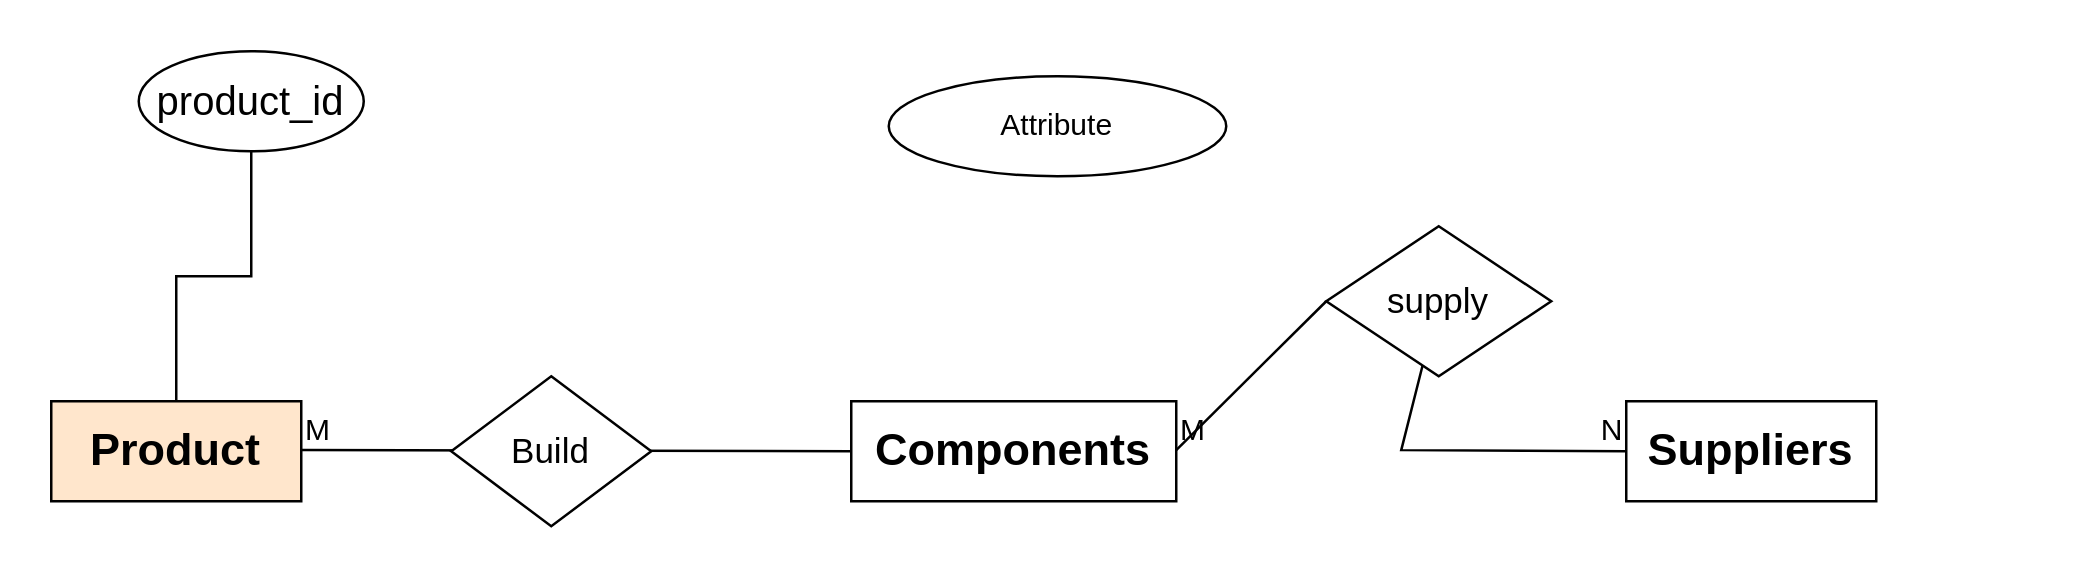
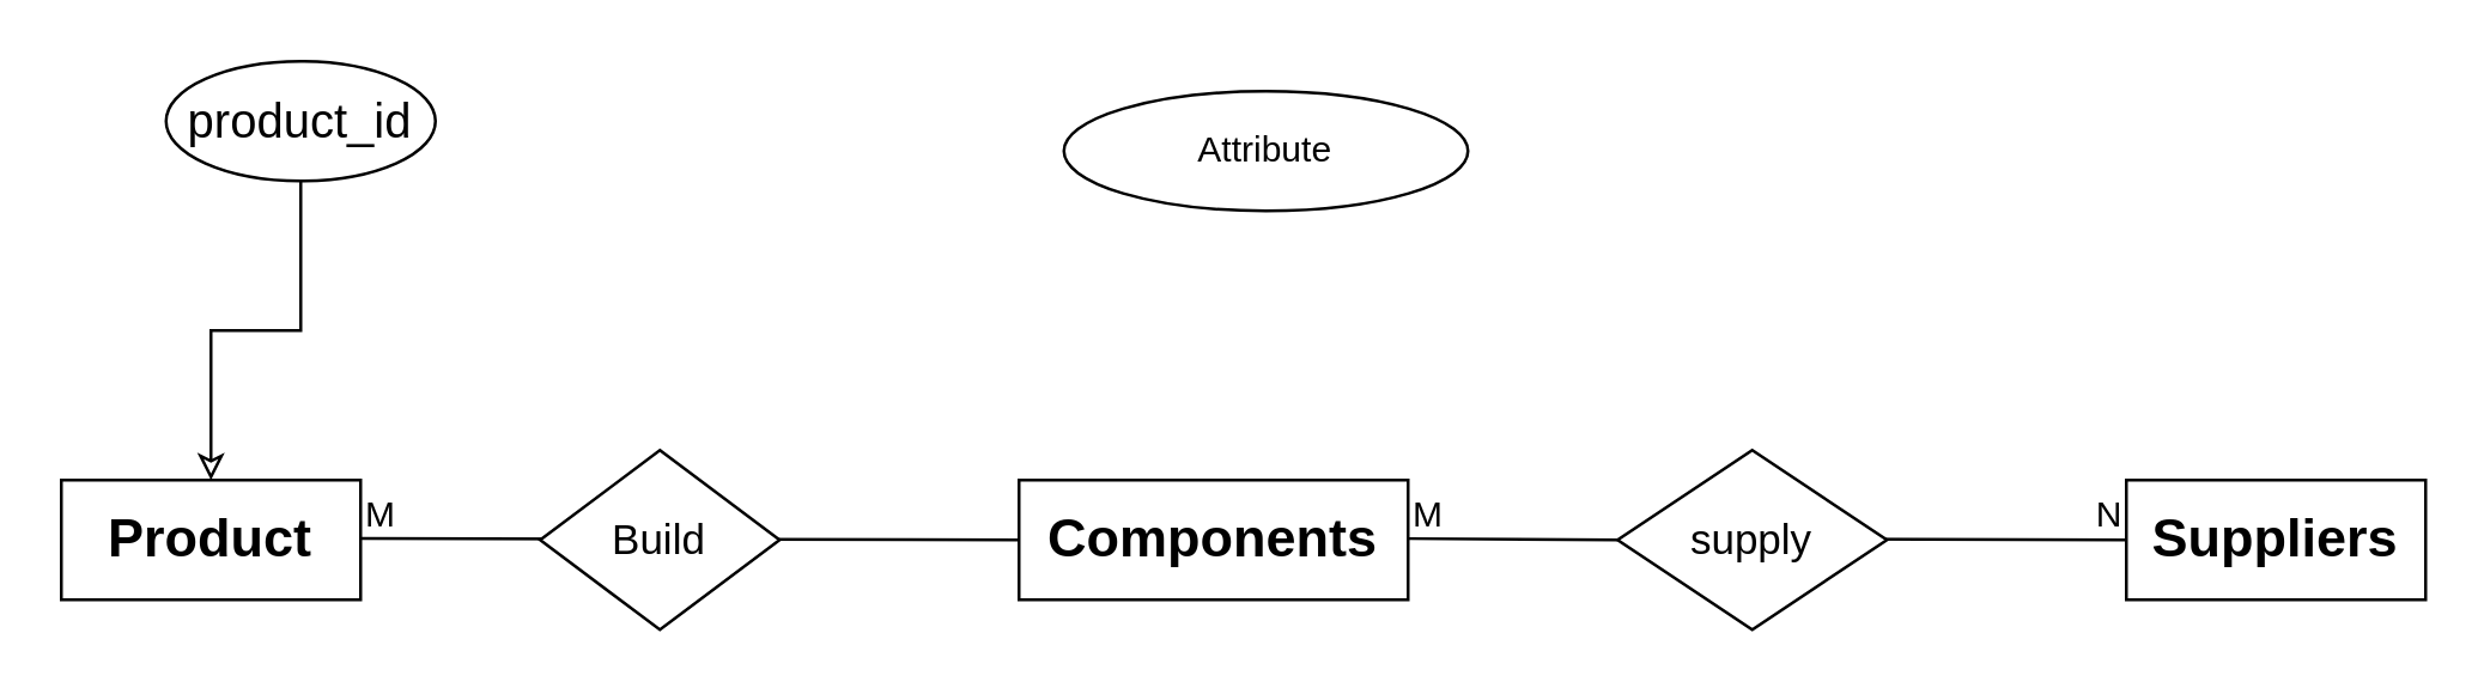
- <mxCell id="15" value="&lt;font style=&quot;font-size: 14px;&quot;&gt;supply&lt;/font&gt;" style="shape=rhombus;perimeter=rhombusPerimeter;whiteSpace=wrap;html=1;align=center;" vertex="1" parent="1"><mxGeometry x="530" y="90" width="90" height="60" as="geometry" /></mxCell>
+ <mxCell id="15" value="&lt;font style=&quot;font-size: 14px;&quot;&gt;supply&lt;/font&gt;" style="shape=rhombus;perimeter=rhombusPerimeter;whiteSpace=wrap;html=1;align=center;" vertex="1" parent="1"><mxGeometry x="540" y="150" width="90" height="60" as="geometry" /></mxCell>
- <mxCell id="10" value="" style="edgeStyle=orthogonalEdgeStyle;rounded=0;orthogonalLoop=1;jettySize=auto;html=1;endArrow=none;endFill=0;" edge="1" parent="1" source="11" target="7"><mxGeometry relative="1" as="geometry" /></mxCell>
+ <mxCell id="10" value="" style="edgeStyle=orthogonalEdgeStyle;rounded=0;orthogonalLoop=1;jettySize=auto;html=1;endArrow=classic;endFill=0;" edge="1" parent="1" source="11" target="7"><mxGeometry relative="1" as="geometry" /></mxCell>
- <mxCell id="7" value="&lt;span style=&quot;font-size: 18px;&quot;&gt;&lt;b&gt;Product&lt;/b&gt;&lt;/span&gt;" style="whiteSpace=wrap;html=1;align=center;strokeColor=default;fillColor=#ffe6cc;" vertex="1" parent="1"><mxGeometry x="20" y="160" width="100" height="40" as="geometry" /></mxCell>
+ <mxCell id="7" value="&lt;span style=&quot;font-size: 18px;&quot;&gt;&lt;b&gt;Product&lt;/b&gt;&lt;/span&gt;" style="whiteSpace=wrap;html=1;align=center;strokeColor=default;" vertex="1" parent="1"><mxGeometry x="20" y="160" width="100" height="40" as="geometry" /></mxCell>
- <mxCell id="9" value="&lt;font style=&quot;font-size: 18px;&quot;&gt;&lt;b&gt;Suppliers&lt;/b&gt;&lt;/font&gt;" style="whiteSpace=wrap;html=1;align=center;" vertex="1" parent="1"><mxGeometry x="650" y="160" width="100" height="40" as="geometry" /></mxCell>
+ <mxCell id="9" value="&lt;font style=&quot;font-size: 18px;&quot;&gt;&lt;b&gt;Suppliers&lt;/b&gt;&lt;/font&gt;" style="whiteSpace=wrap;html=1;align=center;" vertex="1" parent="1"><mxGeometry x="710" y="160" width="100" height="40" as="geometry" /></mxCell>
